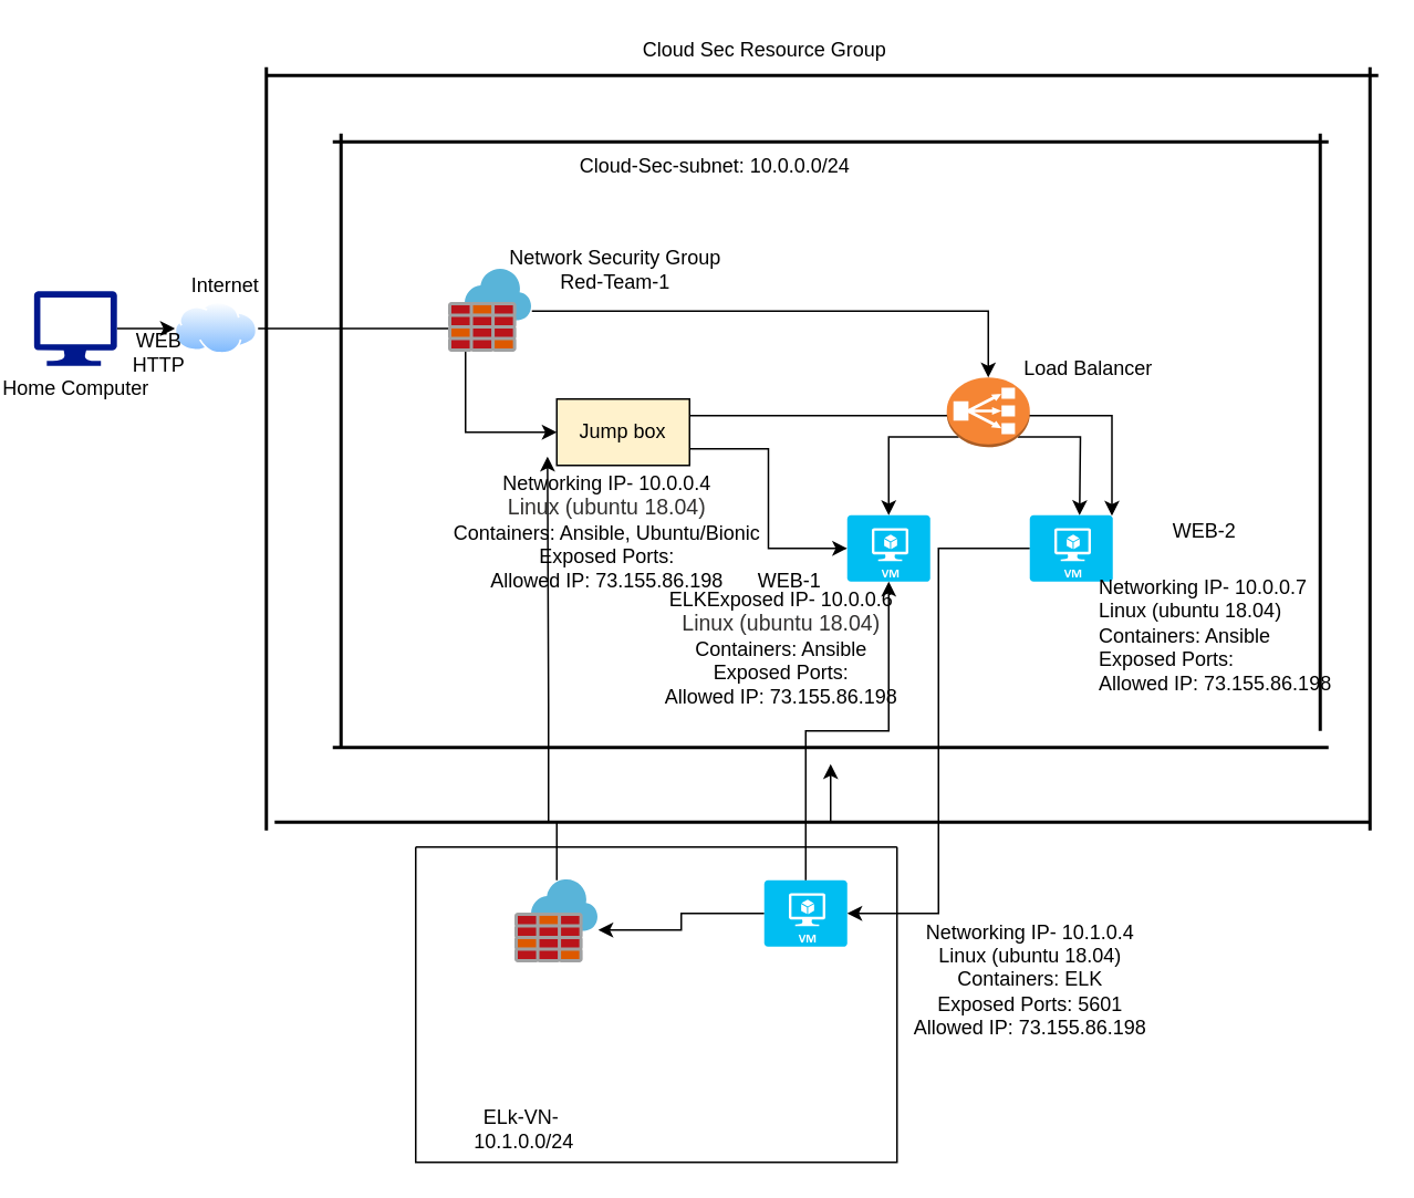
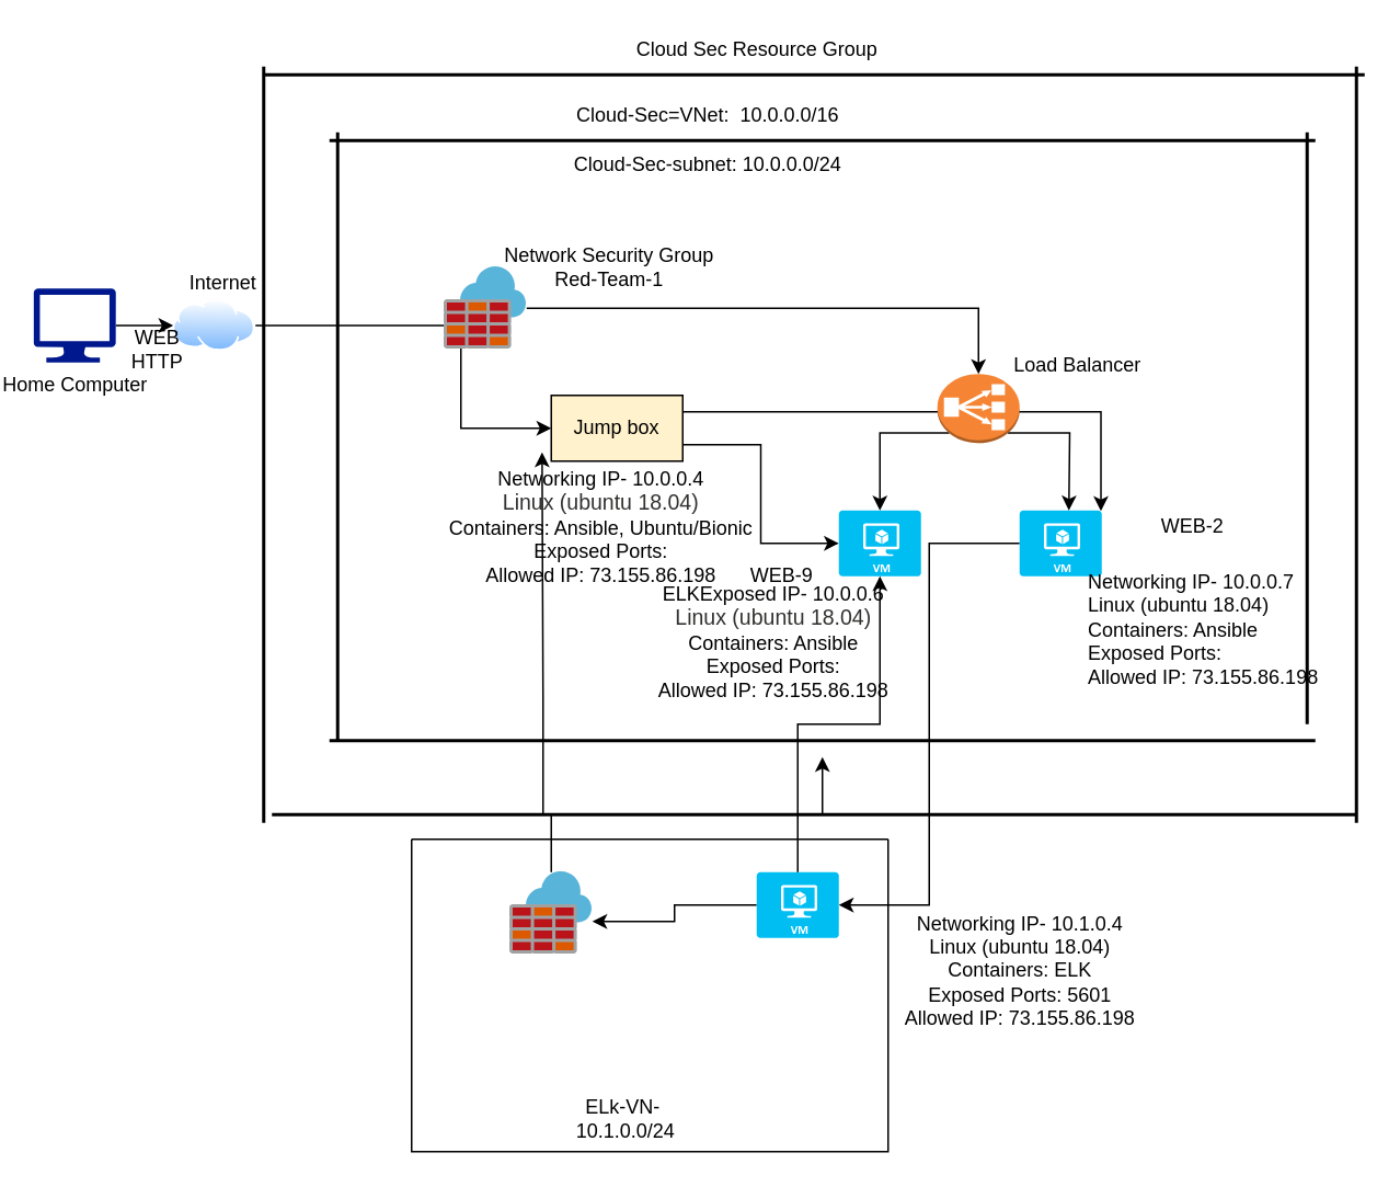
+ <mxCell id="33" value="Cloud-Sec=VNet:&amp;nbsp; 10.0.0.0/16" style="text;html=1;align=center;verticalAlign=middle;resizable=0;points=[];autosize=1;strokeColor=none;fillColor=none;" parent="1" vertex="1"><mxGeometry x="340" y="60" width="180" height="20" as="geometry" /></mxCell>
- <mxCell id="16" value="WEB-1" style="text;html=1;align=center;verticalAlign=middle;resizable=0;points=[];autosize=1;strokeColor=none;fillColor=none;" parent="1" vertex="1"><mxGeometry x="450" y="340" width="50" height="20" as="geometry" /></mxCell>
+ <mxCell id="16" value="WEB-9" style="text;html=1;align=center;verticalAlign=middle;resizable=0;points=[];autosize=1;strokeColor=none;fillColor=none;" parent="1" vertex="1"><mxGeometry x="450" y="340" width="50" height="20" as="geometry" /></mxCell>
- <mxCell id="40" value="ELk-VN-&amp;nbsp;&lt;br&gt;10.1.0.0/24" style="text;html=1;align=center;verticalAlign=middle;resizable=0;points=[];autosize=1;strokeColor=none;fillColor=none;" vertex="1" parent="36"><mxGeometry x="25" y="155" width="80" height="30" as="geometry" /></mxCell>
+ <mxCell id="40" value="ELk-VN-&amp;nbsp;&lt;br&gt;10.1.0.0/24" style="text;html=1;align=center;verticalAlign=middle;resizable=0;points=[];autosize=1;strokeColor=none;fillColor=none;" vertex="1" parent="36"><mxGeometry x="90" y="155" width="80" height="30" as="geometry" /></mxCell>
